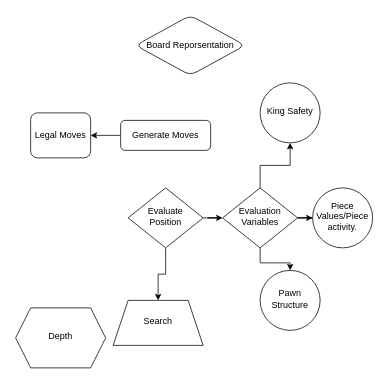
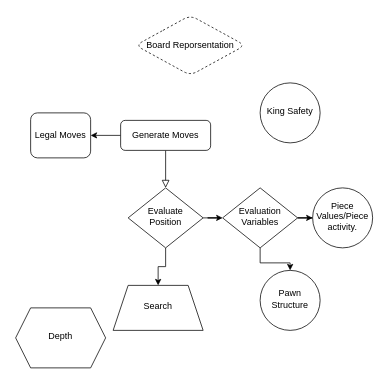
- <mxCell id="18" value="Board Reporsentation" style="rhombus;whiteSpace=wrap;html=1;rounded=1;glass=0;strokeWidth=1;shadow=0;" vertex="1" parent="1"><mxGeometry x="180" y="20" width="146" height="80" as="geometry" /></mxCell>
+ <mxCell id="18" value="Board Reporsentation" style="rhombus;whiteSpace=wrap;html=1;rounded=1;glass=0;strokeWidth=1;shadow=0;dashed=1;" vertex="1" parent="1"><mxGeometry x="180" y="20" width="146" height="80" as="geometry" /></mxCell>
+ <mxCell id="2" value="" style="rounded=0;html=1;jettySize=auto;orthogonalLoop=1;fontSize=11;endArrow=block;endFill=0;endSize=8;strokeWidth=1;shadow=0;labelBackgroundColor=none;edgeStyle=orthogonalEdgeStyle;" parent="1" source="4" target="7" edge="1"><mxGeometry relative="1" as="geometry" /></mxCell>
- <mxCell id="9" value="" style="edgeStyle=orthogonalEdgeStyle;rounded=0;orthogonalLoop=1;jettySize=auto;html=1;" edge="1" parent="1" source="11" target="13"><mxGeometry relative="1" as="geometry" /></mxCell>
- <mxCell id="15" value="Search" style="shape=trapezoid;perimeter=trapezoidPerimeter;whiteSpace=wrap;html=1;fixedSize=1;shadow=0;strokeWidth=1;spacing=6;spacingTop=-4;" vertex="1" parent="1"><mxGeometry x="150" y="400" width="120" height="60" as="geometry" /></mxCell>
+ <mxCell id="15" value="Search" style="shape=trapezoid;perimeter=trapezoidPerimeter;whiteSpace=wrap;html=1;fixedSize=1;shadow=0;strokeWidth=1;spacing=6;spacingTop=-4;" vertex="1" parent="1"><mxGeometry x="150" y="380" width="120" height="60" as="geometry" /></mxCell>
